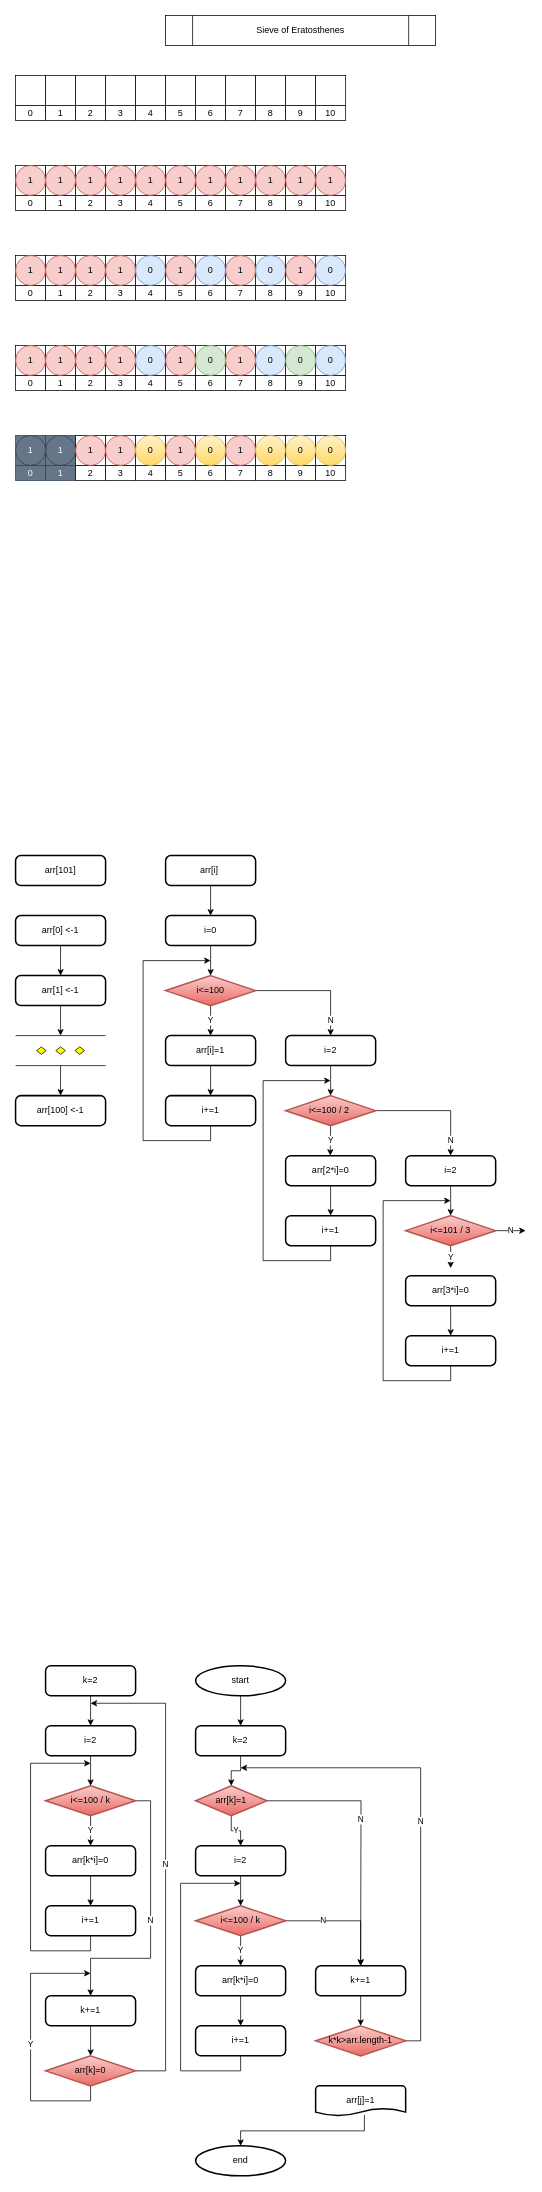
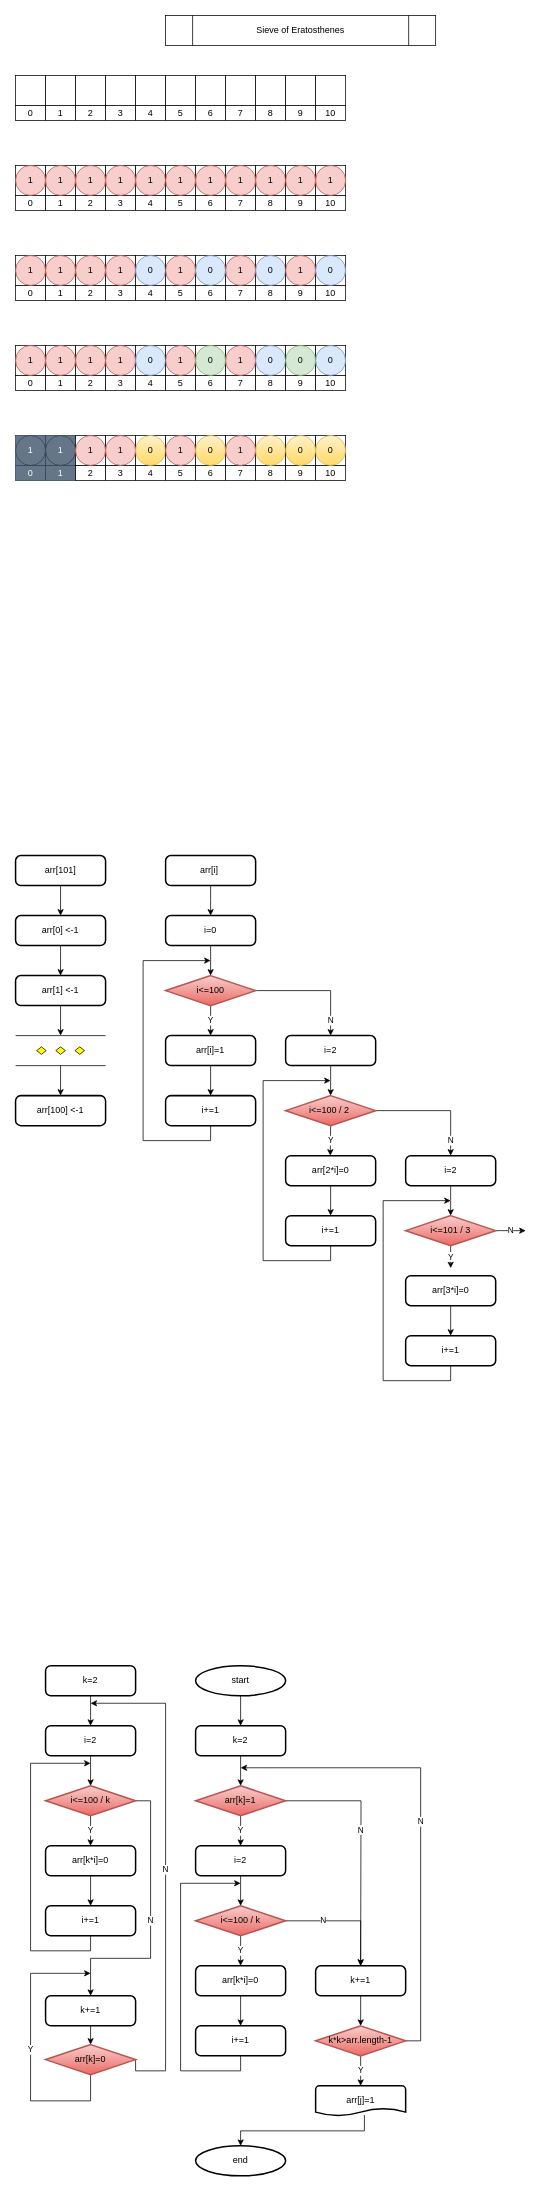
+ <mxCell id="157" value="" style="edgeStyle=orthogonalEdgeStyle;rounded=0;orthogonalLoop=1;jettySize=auto;html=1;" edge="1" parent="1" source="158" target="160"><mxGeometry relative="1" as="geometry" /></mxCell>
- <mxCell id="226" value="arr[k]=1" style="strokeWidth=2;html=1;shape=mxgraph.flowchart.decision;whiteSpace=wrap;fillColor=#f8cecc;gradientColor=#ea6b66;strokeColor=#b85450;" vertex="1" parent="1"><mxGeometry x="260" y="2380" width="95" height="40" as="geometry" /></mxCell>
+ <mxCell id="226" value="arr[k]=1" style="strokeWidth=2;html=1;shape=mxgraph.flowchart.decision;whiteSpace=wrap;fillColor=#f8cecc;gradientColor=#ea6b66;strokeColor=#b85450;" vertex="1" parent="1"><mxGeometry x="260" y="2380" width="120" height="40" as="geometry" /></mxCell>
+ <mxCell id="228" value="Y" style="edgeStyle=orthogonalEdgeStyle;rounded=0;orthogonalLoop=1;jettySize=auto;html=1;exitX=0.5;exitY=1;exitDx=0;exitDy=0;exitPerimeter=0;entryX=0.5;entryY=0;entryDx=0;entryDy=0;entryPerimeter=0;" edge="1" parent="1" source="229" target="231"><mxGeometry relative="1" as="geometry" /></mxCell>
- <mxCell id="210" value="arr[k]=0" style="strokeWidth=2;html=1;shape=mxgraph.flowchart.decision;whiteSpace=wrap;fillColor=#f8cecc;gradientColor=#ea6b66;strokeColor=#b85450;" vertex="1" parent="1"><mxGeometry x="60" y="2740" width="120" height="40" as="geometry" /></mxCell>
+ <mxCell id="210" value="arr[k]=0" style="strokeWidth=2;html=1;shape=mxgraph.flowchart.decision;whiteSpace=wrap;fillColor=#f8cecc;gradientColor=#ea6b66;strokeColor=#b85450;" vertex="1" parent="1"><mxGeometry x="60" y="2725" width="120" height="40" as="geometry" /></mxCell>
